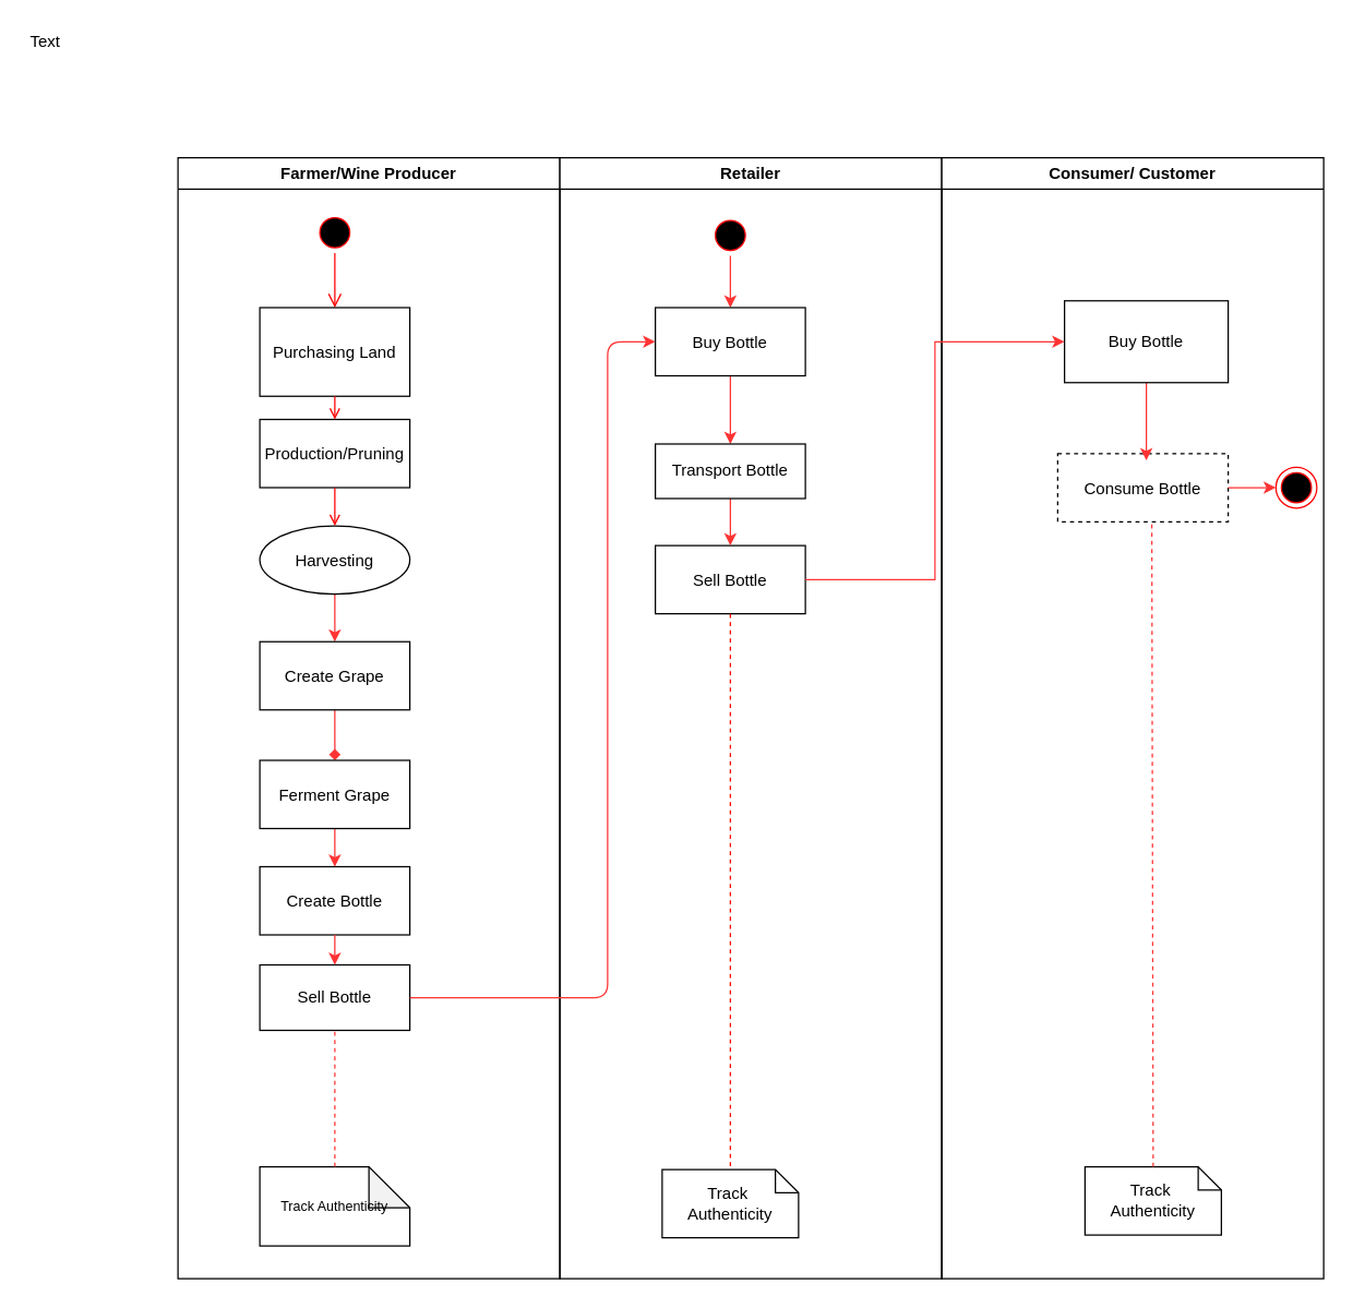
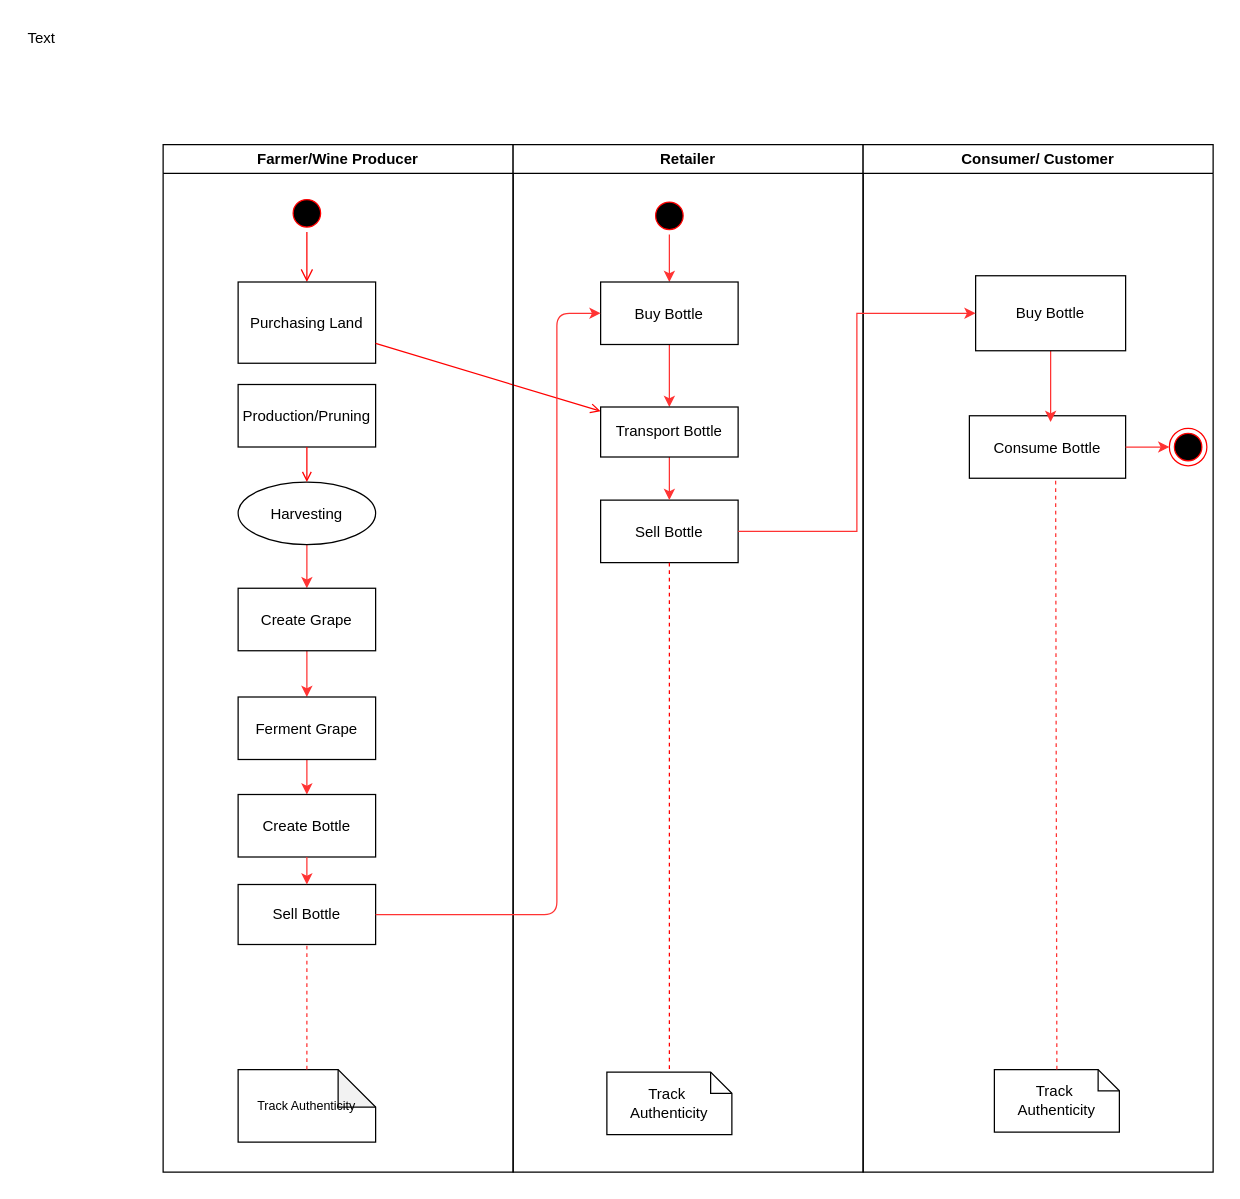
- <mxCell id="8" value="" style="endArrow=open;strokeColor=#FF0000;endFill=1;rounded=0" parent="2" source="6" target="7" edge="1"><mxGeometry relative="1" as="geometry" /></mxCell>
+ <mxCell id="8" value="" style="endArrow=open;strokeColor=#FF0000;endFill=1;rounded=0;" parent="2" source="6" target="29" edge="1"><mxGeometry relative="1" as="geometry" /></mxCell>
- <mxCell id="31" value="Consume Bottle" style="dashed=1;" parent="30" vertex="1"><mxGeometry x="85" y="217" width="125" height="50" as="geometry" /></mxCell>
+ <mxCell id="31" value="Consume Bottle" style="" parent="30" vertex="1"><mxGeometry x="85" y="217" width="125" height="50" as="geometry" /></mxCell>
- <mxCell id="10" value="" style="edgeStyle=orthogonalEdgeStyle;rounded=0;orthogonalLoop=1;jettySize=auto;html=1;strokeColor=#FF3333;endArrow=diamond;" edge="1" parent="2" source="11" target="13"><mxGeometry relative="1" as="geometry" /></mxCell>
+ <mxCell id="10" value="" style="edgeStyle=orthogonalEdgeStyle;rounded=0;orthogonalLoop=1;jettySize=auto;html=1;strokeColor=#FF3333;" edge="1" parent="2" source="11" target="13"><mxGeometry relative="1" as="geometry" /></mxCell>
